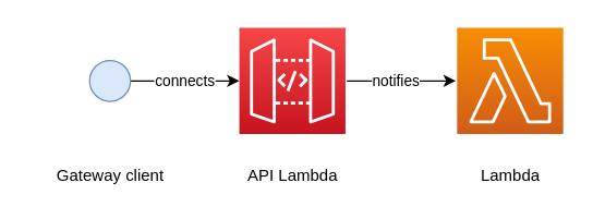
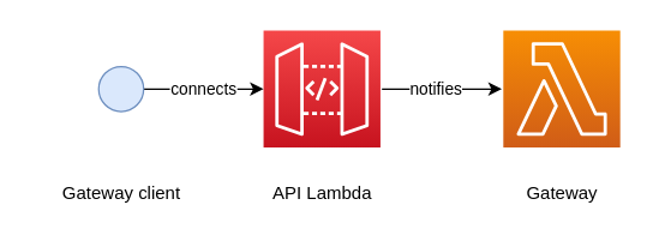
- <mxCell id="10" value="Lambda" style="text;html=1;align=center;verticalAlign=middle;resizable=0;points=[];autosize=1;" vertex="1" parent="1"><mxGeometry x="344" y="119" width="60" height="20" as="geometry" /></mxCell>
+ <mxCell id="10" value="Gateway" style="text;html=1;align=center;verticalAlign=middle;resizable=0;points=[];autosize=1;" vertex="1" parent="1"><mxGeometry x="344" y="119" width="60" height="20" as="geometry" /></mxCell>
